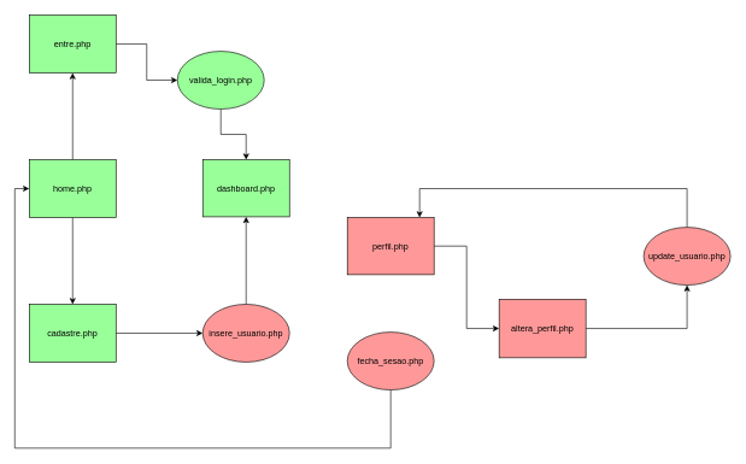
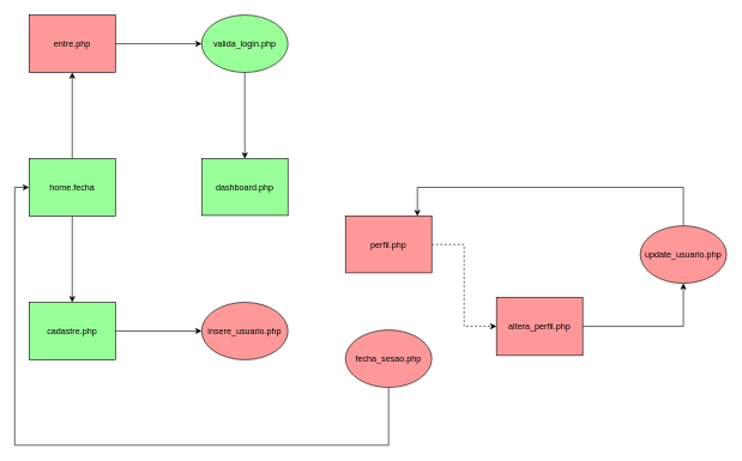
- <mxCell id="8" value="entre.php" style="rounded=0;whiteSpace=wrap;html=1;fillColor=#99FF99;" parent="1" vertex="1"><mxGeometry x="40" width="120" height="80" as="geometry" y="20" /></mxCell>
+ <mxCell id="8" value="entre.php" style="rounded=0;whiteSpace=wrap;html=1;fillColor=#ff9999;" parent="1" vertex="1"><mxGeometry x="40" width="120" height="80" as="geometry" y="20" /></mxCell>
- <mxCell id="12" value="valida_login.php" style="ellipse;whiteSpace=wrap;html=1;rounded=0;fillColor=#99FF99;" parent="1" vertex="1"><mxGeometry x="245" y="70" width="120" height="80" as="geometry" /></mxCell>
+ <mxCell id="12" value="valida_login.php" style="ellipse;whiteSpace=wrap;html=1;rounded=0;fillColor=#99FF99;" parent="1" vertex="1"><mxGeometry x="280" width="120" height="80" as="geometry" y="20" /></mxCell>
- <mxCell id="4" value="home.php" style="rounded=0;whiteSpace=wrap;html=1;fillColor=#99FF99;" parent="1" vertex="1"><mxGeometry x="40" y="220" width="120" height="80" as="geometry" /></mxCell>
+ <mxCell id="4" value="home.fecha" style="rounded=0;whiteSpace=wrap;html=1;fillColor=#99FF99;" parent="1" vertex="1"><mxGeometry x="40" y="220" width="120" height="80" as="geometry" /></mxCell>
- <mxCell id="9" style="edgeStyle=orthogonalEdgeStyle;rounded=0;orthogonalLoop=1;jettySize=auto;html=1;entryX=0.5;entryY=1;entryDx=0;entryDy=0;" parent="1" source="10" target="13" edge="1"><mxGeometry relative="1" as="geometry" /></mxCell>
- <mxCell id="14" style="edgeStyle=orthogonalEdgeStyle;rounded=0;orthogonalLoop=1;jettySize=auto;html=1;exitX=1;exitY=0.5;exitDx=0;exitDy=0;entryX=0;entryY=0.5;entryDx=0;entryDy=0;" parent="1" source="15" target="19" edge="1"><mxGeometry relative="1" as="geometry" /></mxCell>
+ <mxCell id="14" style="edgeStyle=orthogonalEdgeStyle;rounded=0;orthogonalLoop=1;jettySize=auto;html=1;exitX=1;exitY=0.5;exitDx=0;exitDy=0;entryX=0;entryY=0.5;entryDx=0;entryDy=0;dashed=1;" parent="1" source="15" target="19" edge="1"><mxGeometry relative="1" as="geometry" /></mxCell>
